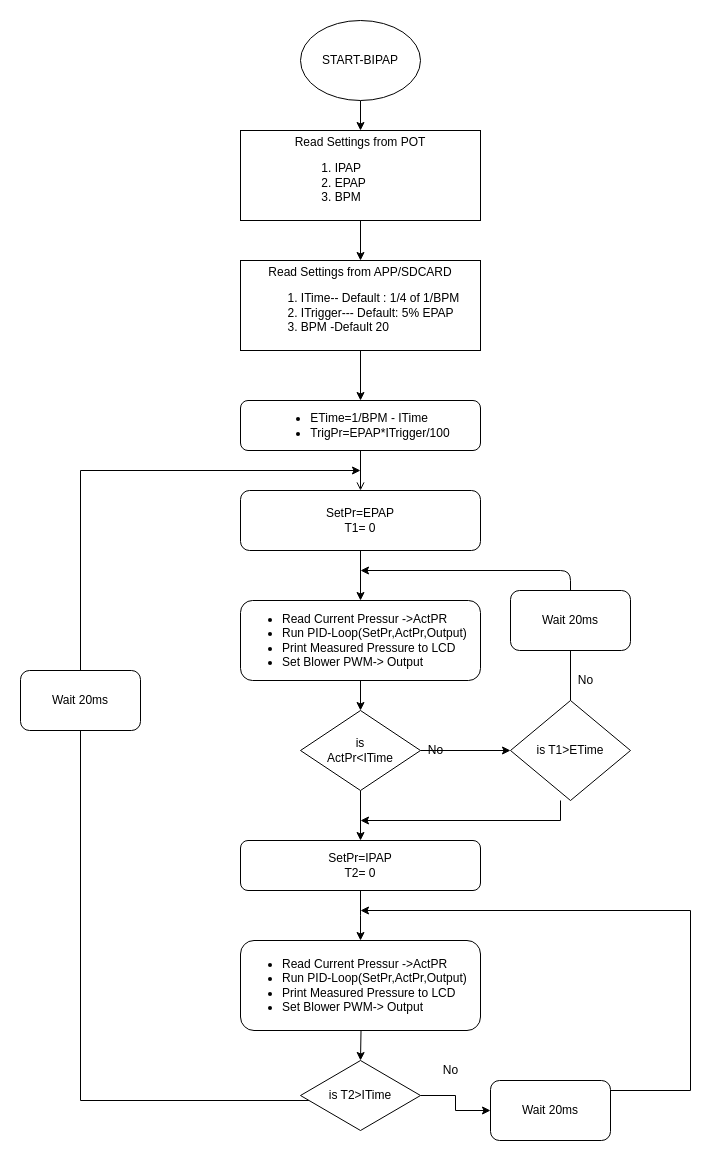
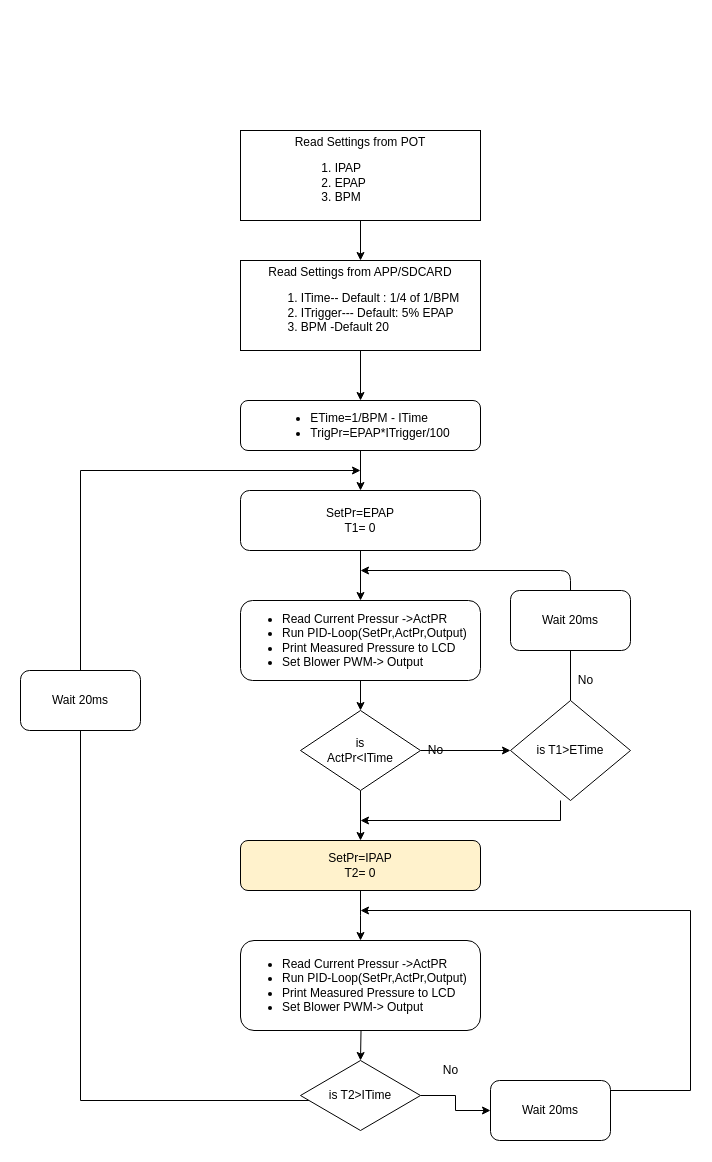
- <mxCell id="3" value="START-BIPAP" style="ellipse;whiteSpace=wrap;html=1;" vertex="1" parent="1"><mxGeometry x="300" y="20" width="120" height="80" as="geometry" /></mxCell>
- <mxCell id="2" style="edgeStyle=orthogonalEdgeStyle;rounded=0;orthogonalLoop=1;jettySize=auto;html=1;entryX=0.5;entryY=0;entryDx=0;entryDy=0;" edge="1" parent="1" source="3" target="5"><mxGeometry relative="1" as="geometry" /></mxCell>
- <mxCell id="8" value="" style="edgeStyle=orthogonalEdgeStyle;rounded=0;orthogonalLoop=1;jettySize=auto;html=1;endArrow=open;" edge="1" parent="1" source="9" target="11"><mxGeometry relative="1" as="geometry" /></mxCell>
+ <mxCell id="8" value="" style="edgeStyle=orthogonalEdgeStyle;rounded=0;orthogonalLoop=1;jettySize=auto;html=1;" edge="1" parent="1" source="9" target="11"><mxGeometry relative="1" as="geometry" /></mxCell>
- <mxCell id="23" value="SetPr=IPAP&lt;br&gt;T2= 0" style="rounded=1;whiteSpace=wrap;html=1;" vertex="1" parent="1"><mxGeometry x="240" y="840" width="240" height="50" as="geometry" /></mxCell>
+ <mxCell id="23" value="SetPr=IPAP&lt;br&gt;T2= 0" style="rounded=1;whiteSpace=wrap;html=1;fillColor=#fff2cc;" vertex="1" parent="1"><mxGeometry x="240" y="840" width="240" height="50" as="geometry" /></mxCell>
